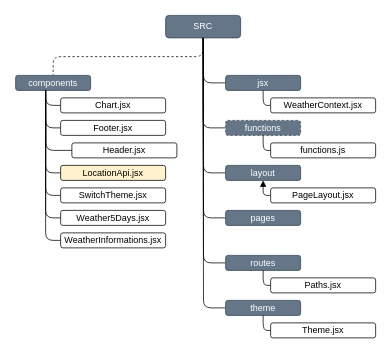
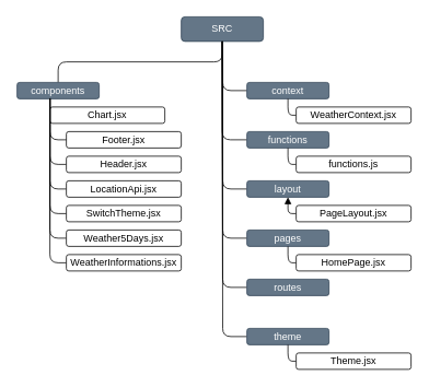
- <mxCell id="2" style="edgeStyle=orthogonalEdgeStyle;rounded=1;orthogonalLoop=1;jettySize=auto;html=1;exitX=0.5;exitY=1;exitDx=0;exitDy=0;entryX=0.5;entryY=0;entryDx=0;entryDy=0;curved=0;endArrow=none;startFill=0;dashed=1;" edge="1" parent="1" source="3" target="4"><mxGeometry relative="1" as="geometry" /></mxCell>
+ <mxCell id="2" style="edgeStyle=orthogonalEdgeStyle;rounded=1;orthogonalLoop=1;jettySize=auto;html=1;exitX=0.5;exitY=1;exitDx=0;exitDy=0;entryX=0.5;entryY=0;entryDx=0;entryDy=0;curved=0;endArrow=none;startFill=0;" edge="1" parent="1" source="3" target="4"><mxGeometry relative="1" as="geometry" /></mxCell>
- <mxCell id="20" value="jsx" style="rounded=1;whiteSpace=wrap;html=1;fillColor=#647687;fontColor=#ffffff;strokeColor=#314354;" vertex="1" parent="1"><mxGeometry x="300" y="100" width="100" height="20" as="geometry" /></mxCell>
+ <mxCell id="20" value="context" style="rounded=1;whiteSpace=wrap;html=1;fillColor=#647687;fontColor=#ffffff;strokeColor=#314354;" vertex="1" parent="1"><mxGeometry x="300" y="100" width="100" height="20" as="geometry" /></mxCell>
- <mxCell id="6" value="Chart.jsx" style="rounded=1;whiteSpace=wrap;html=1;" vertex="1" parent="1"><mxGeometry x="80" y="130" width="140" height="20" as="geometry" /></mxCell>
+ <mxCell id="6" value="Chart.jsx" style="rounded=1;whiteSpace=wrap;html=1;" vertex="1" parent="1"><mxGeometry x="60" y="130" width="140" height="20" as="geometry" /></mxCell>
- <mxCell id="22" value="functions" style="rounded=1;whiteSpace=wrap;html=1;fillColor=#647687;fontColor=#ffffff;strokeColor=#314354;dashed=1;" vertex="1" parent="1"><mxGeometry x="300" y="160" width="100" height="20" as="geometry" /></mxCell>
+ <mxCell id="22" value="functions" style="rounded=1;whiteSpace=wrap;html=1;fillColor=#647687;fontColor=#ffffff;strokeColor=#314354;" vertex="1" parent="1"><mxGeometry x="300" y="160" width="100" height="20" as="geometry" /></mxCell>
- <mxCell id="9" value="Header.jsx" style="rounded=1;whiteSpace=wrap;html=1;" vertex="1" parent="1"><mxGeometry x="95" y="190" width="140" height="20" as="geometry" /></mxCell>
+ <mxCell id="9" value="Header.jsx" style="rounded=1;whiteSpace=wrap;html=1;" vertex="1" parent="1"><mxGeometry x="80" y="190" width="140" height="20" as="geometry" /></mxCell>
- <mxCell id="11" value="LocationApi.jsx" style="rounded=1;whiteSpace=wrap;html=1;fillColor=#fff2cc;" vertex="1" parent="1"><mxGeometry x="80" y="220" width="140" height="20" as="geometry" /></mxCell>
+ <mxCell id="11" value="LocationApi.jsx" style="rounded=1;whiteSpace=wrap;html=1;" vertex="1" parent="1"><mxGeometry x="80" y="220" width="140" height="20" as="geometry" /></mxCell>
+ <mxCell id="37" style="edgeStyle=orthogonalEdgeStyle;rounded=1;orthogonalLoop=1;jettySize=auto;html=1;exitX=0;exitY=0.5;exitDx=0;exitDy=0;entryX=0.5;entryY=1;entryDx=0;entryDy=0;curved=0;endArrow=none;startFill=0;" edge="1" parent="1" source="38" target="26"><mxGeometry relative="1" as="geometry" /></mxCell>
+ <mxCell id="38" value="HomePage.jsx" style="rounded=1;whiteSpace=wrap;html=1;" vertex="1" parent="1"><mxGeometry x="360" y="310" width="140" height="20" as="geometry" /></mxCell>
- <mxCell id="39" style="edgeStyle=orthogonalEdgeStyle;rounded=1;orthogonalLoop=1;jettySize=auto;html=1;exitX=0;exitY=0.5;exitDx=0;exitDy=0;entryX=0.5;entryY=1;entryDx=0;entryDy=0;curved=0;endArrow=none;startFill=0;" edge="1" parent="1" source="40" target="28"><mxGeometry relative="1" as="geometry" /></mxCell>
- <mxCell id="40" value="Paths.jsx" style="rounded=1;whiteSpace=wrap;html=1;" vertex="1" parent="1"><mxGeometry x="360" y="370" width="140" height="20" as="geometry" /></mxCell>
